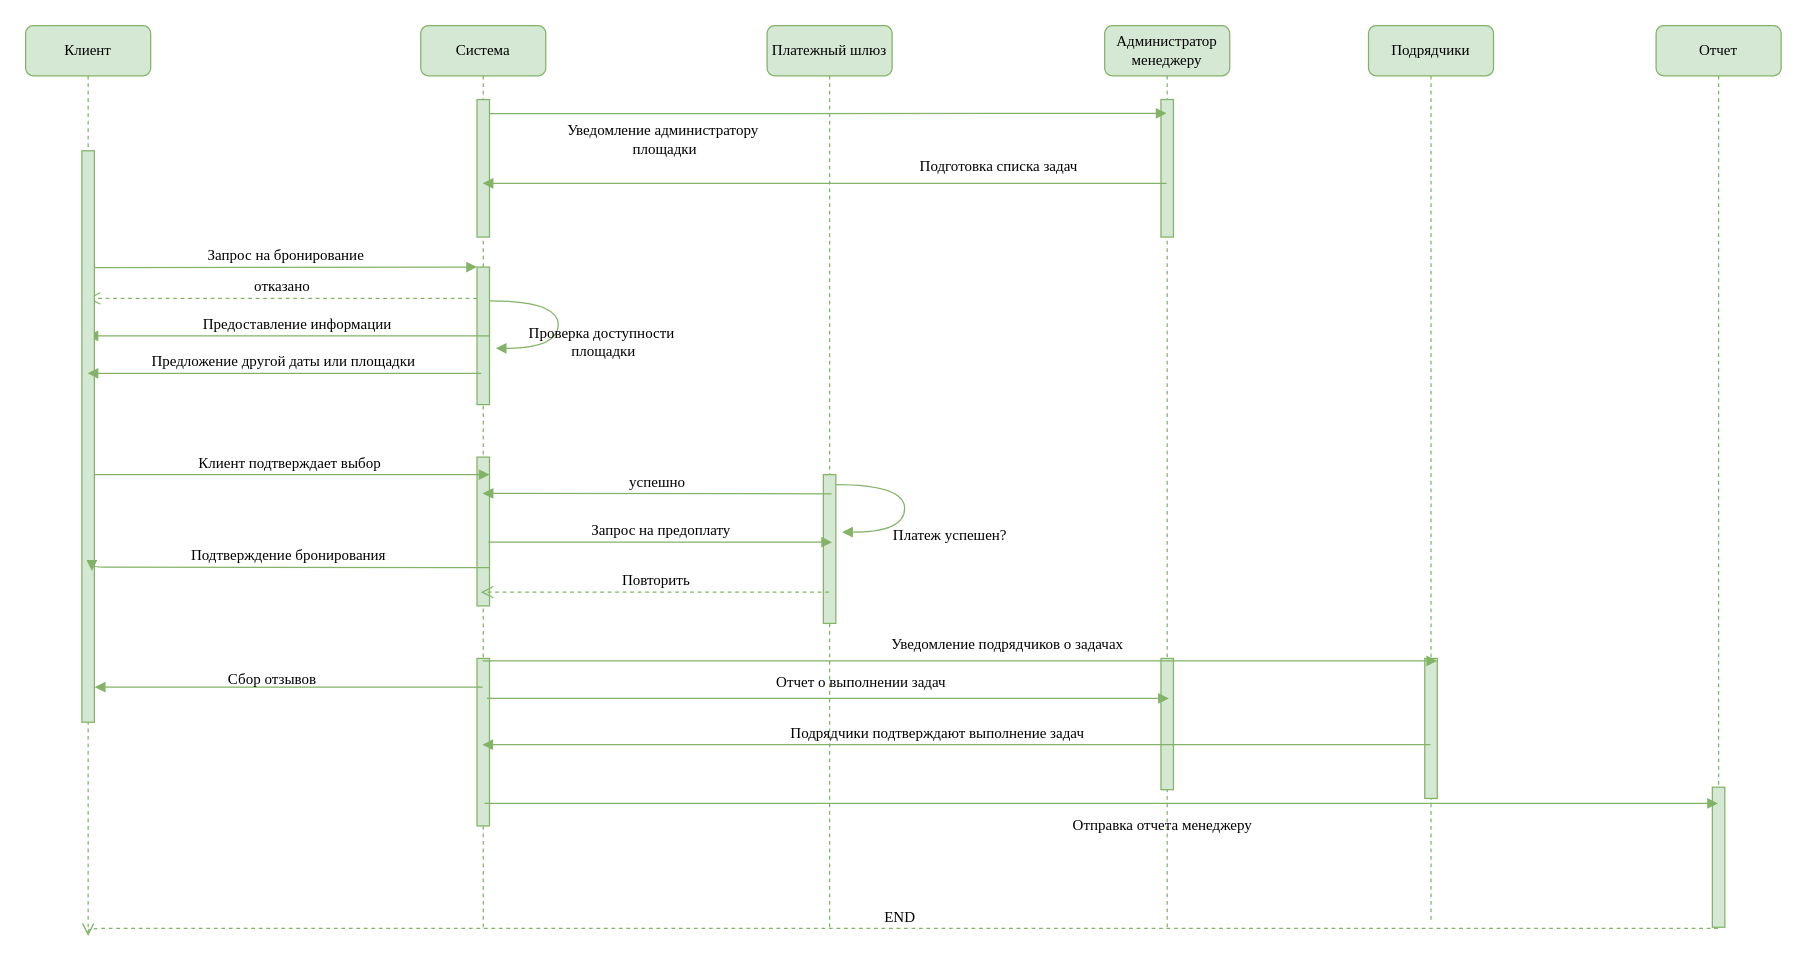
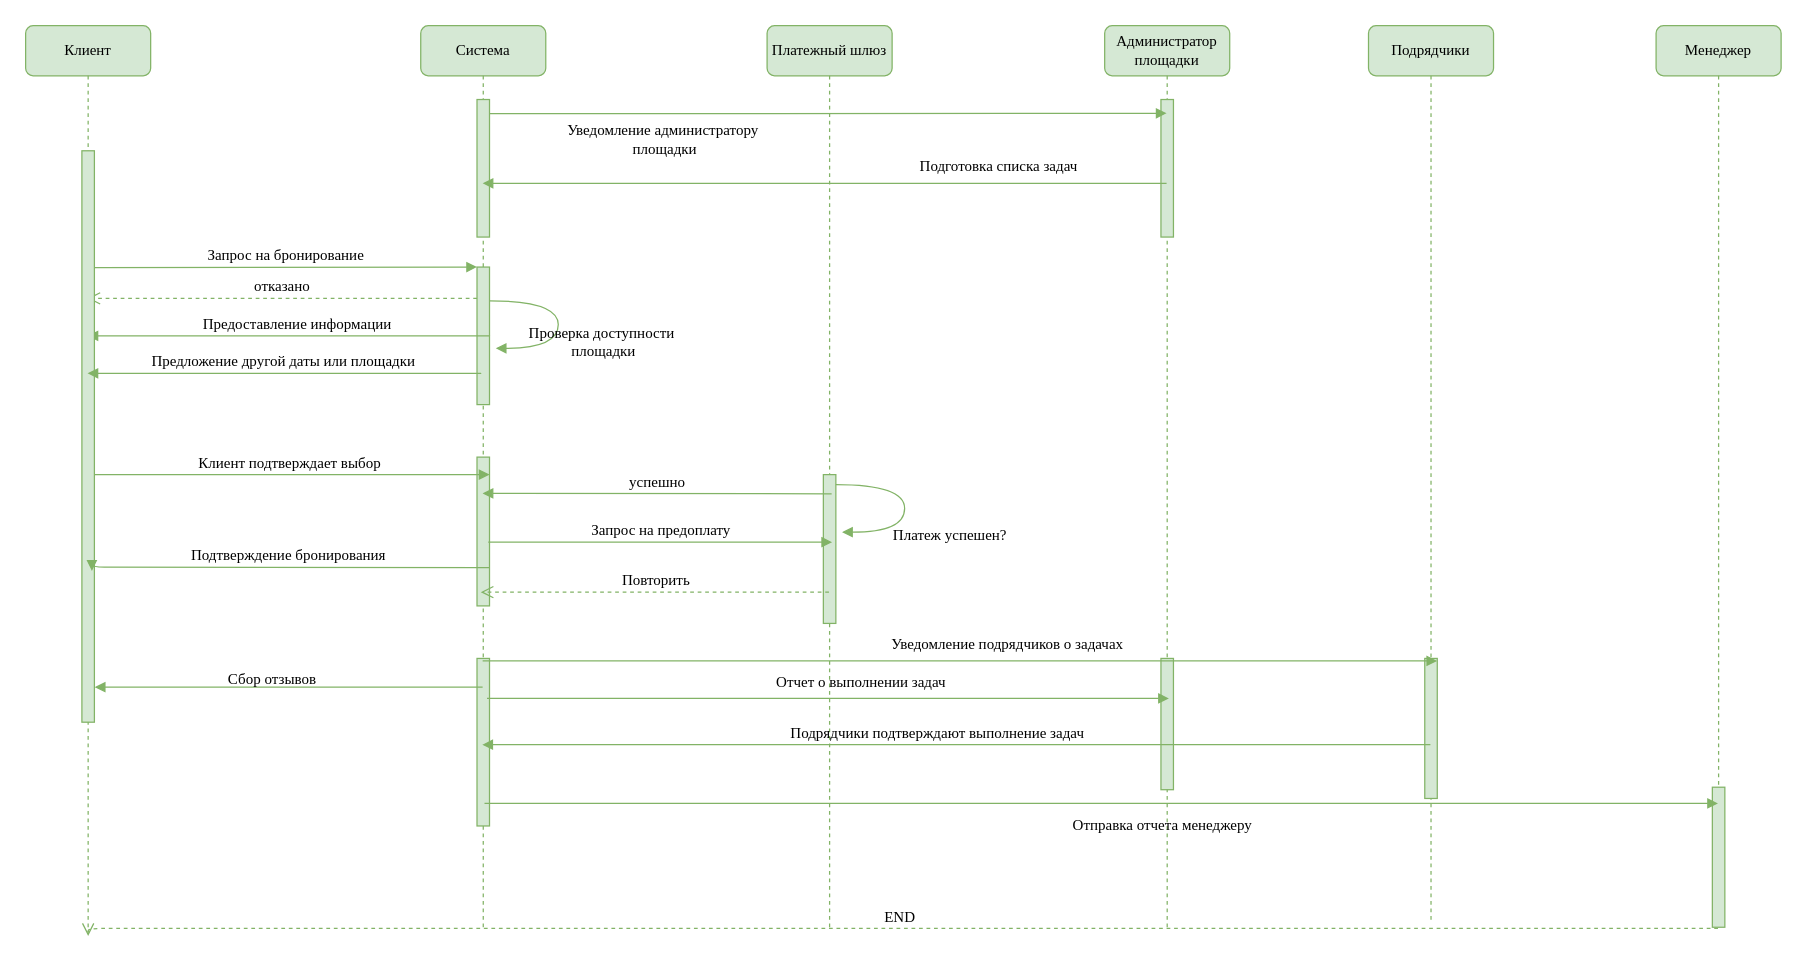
- <mxCell id="15" value="Администратор менеджеру" style="shape=umlLifeline;perimeter=lifelinePerimeter;whiteSpace=wrap;html=1;container=1;collapsible=0;recursiveResize=0;outlineConnect=0;rounded=1;shadow=0;comic=0;labelBackgroundColor=none;strokeWidth=1;fontFamily=Verdana;fontSize=12;align=center;fillColor=#d5e8d4;strokeColor=#82b366;" parent="1" vertex="1"><mxGeometry x="883" y="20" width="100" height="722" as="geometry" /></mxCell>
+ <mxCell id="15" value="Администратор площадки" style="shape=umlLifeline;perimeter=lifelinePerimeter;whiteSpace=wrap;html=1;container=1;collapsible=0;recursiveResize=0;outlineConnect=0;rounded=1;shadow=0;comic=0;labelBackgroundColor=none;strokeWidth=1;fontFamily=Verdana;fontSize=12;align=center;fillColor=#d5e8d4;strokeColor=#82b366;" parent="1" vertex="1"><mxGeometry x="883" y="20" width="100" height="722" as="geometry" /></mxCell>
- <mxCell id="20" value="Отчет" style="shape=umlLifeline;perimeter=lifelinePerimeter;whiteSpace=wrap;html=1;container=1;collapsible=0;recursiveResize=0;outlineConnect=0;rounded=1;shadow=0;comic=0;labelBackgroundColor=none;strokeWidth=1;fontFamily=Verdana;fontSize=12;align=center;fillColor=#d5e8d4;strokeColor=#82b366;" parent="1" vertex="1"><mxGeometry x="1324" y="20" width="100" height="722" as="geometry" /></mxCell>
+ <mxCell id="20" value="Менеджер" style="shape=umlLifeline;perimeter=lifelinePerimeter;whiteSpace=wrap;html=1;container=1;collapsible=0;recursiveResize=0;outlineConnect=0;rounded=1;shadow=0;comic=0;labelBackgroundColor=none;strokeWidth=1;fontFamily=Verdana;fontSize=12;align=center;fillColor=#d5e8d4;strokeColor=#82b366;" parent="1" vertex="1"><mxGeometry x="1324" y="20" width="100" height="722" as="geometry" /></mxCell>
